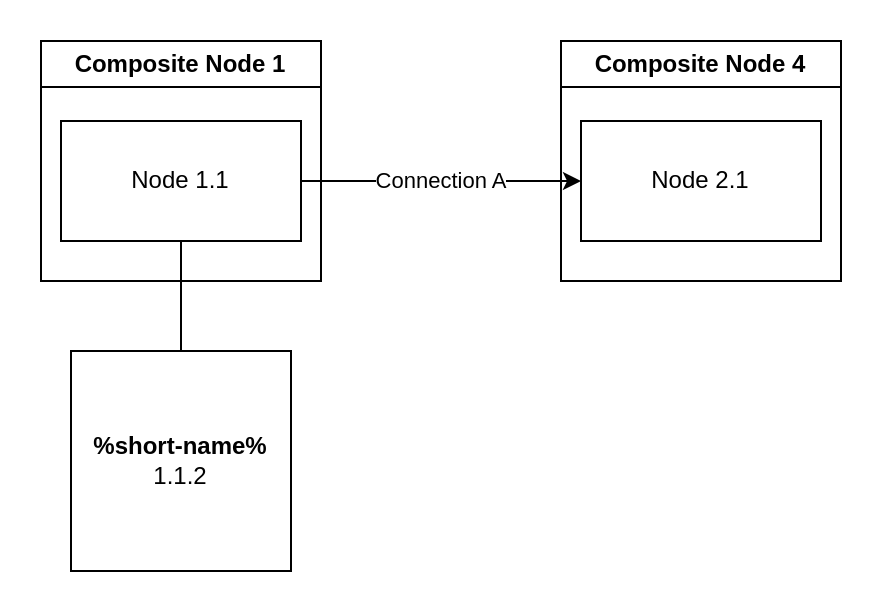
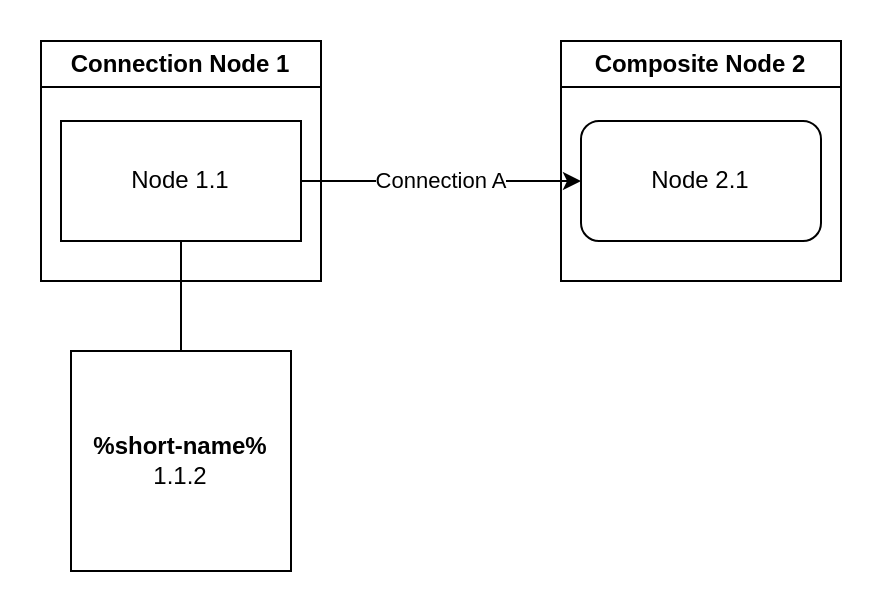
- <mxCell id="2" value="Composite Node 1" style="swimlane;whiteSpace=wrap;html=1;" parent="1" vertex="1"><mxGeometry x="20" y="20" width="140" height="120" as="geometry" /></mxCell>
+ <mxCell id="2" value="Connection Node 1" style="swimlane;whiteSpace=wrap;html=1;" parent="1" vertex="1"><mxGeometry x="20" y="20" width="140" height="120" as="geometry" /></mxCell>
- <mxCell id="4" value="Composite Node 4" style="swimlane;whiteSpace=wrap;html=1;" parent="1" vertex="1"><mxGeometry x="280" y="20" width="140" height="120" as="geometry" /></mxCell>
+ <mxCell id="4" value="Composite Node 2" style="swimlane;whiteSpace=wrap;html=1;" parent="1" vertex="1"><mxGeometry x="280" y="20" width="140" height="120" as="geometry" /></mxCell>
- <mxCell id="5" value="Node 2.1" style="rounded=0;whiteSpace=wrap;html=1;" parent="4" vertex="1"><mxGeometry x="10" y="40" width="120" height="60" as="geometry" /></mxCell>
+ <mxCell id="5" value="Node 2.1" style="whiteSpace=wrap;html=1;rounded=1;" parent="4" vertex="1"><mxGeometry x="10" y="40" width="120" height="60" as="geometry" /></mxCell>
